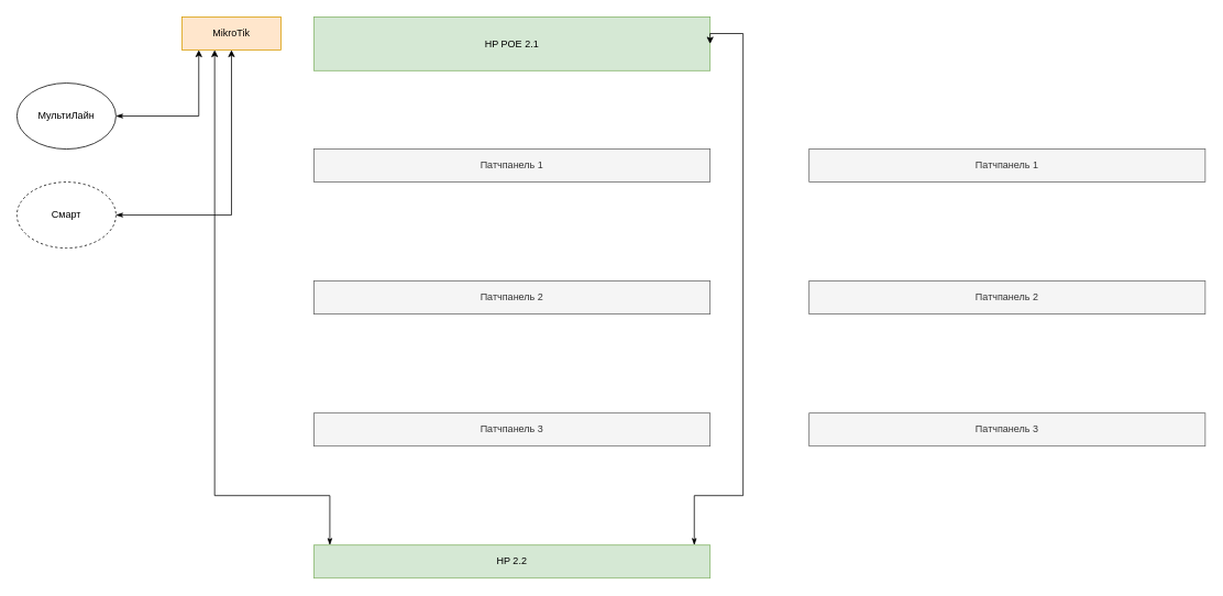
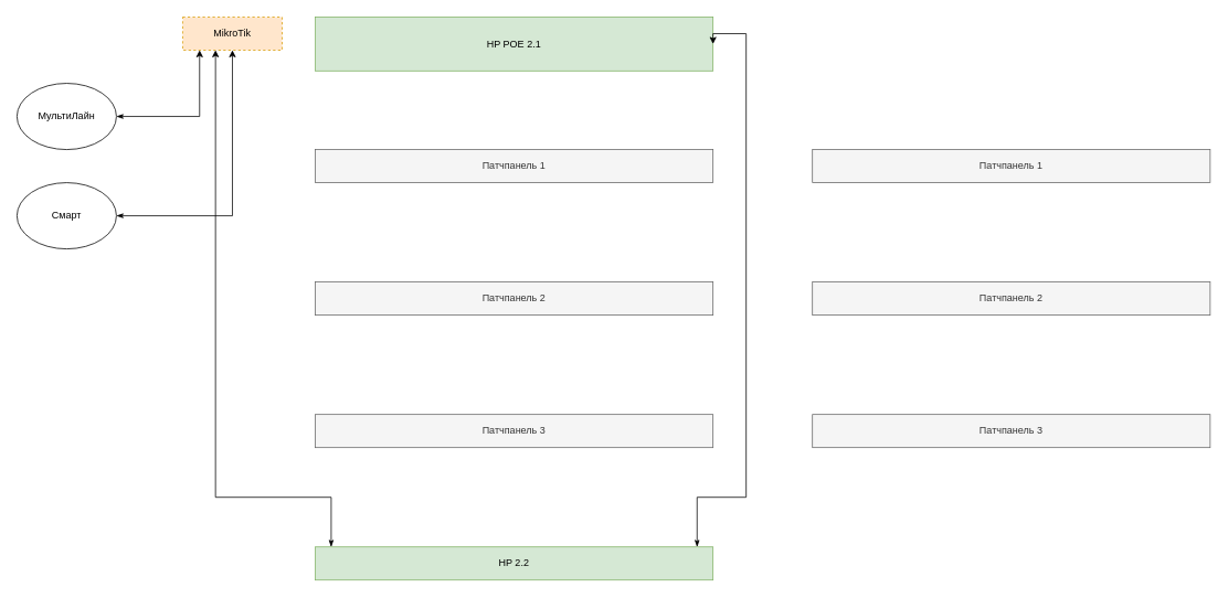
- <mxCell id="9" value="MikroTik" style="rounded=0;whiteSpace=wrap;html=1;points=[[0.17,1,0,0,0],[0.33,1,0,0,0],[0.5,1,0,0,0],[0.67,1,0,0,0],[0.83,1,0,0,0]];fillColor=#ffe6cc;strokeColor=#d79b00;" vertex="1" parent="1"><mxGeometry x="220" y="20" width="120" height="40" as="geometry" /></mxCell>
+ <mxCell id="9" value="MikroTik" style="rounded=0;whiteSpace=wrap;html=1;points=[[0.17,1,0,0,0],[0.33,1,0,0,0],[0.5,1,0,0,0],[0.67,1,0,0,0],[0.83,1,0,0,0]];fillColor=#ffe6cc;strokeColor=#d79b00;dashed=1;" vertex="1" parent="1"><mxGeometry x="220" y="20" width="120" height="40" as="geometry" /></mxCell>
- <mxCell id="13" value="Смарт" style="ellipse;whiteSpace=wrap;html=1;dashed=1;" vertex="1" parent="1"><mxGeometry x="20" y="220" width="120" height="80" as="geometry" /></mxCell>
+ <mxCell id="13" value="Смарт" style="ellipse;whiteSpace=wrap;html=1;" vertex="1" parent="1"><mxGeometry x="20" y="220" width="120" height="80" as="geometry" /></mxCell>
